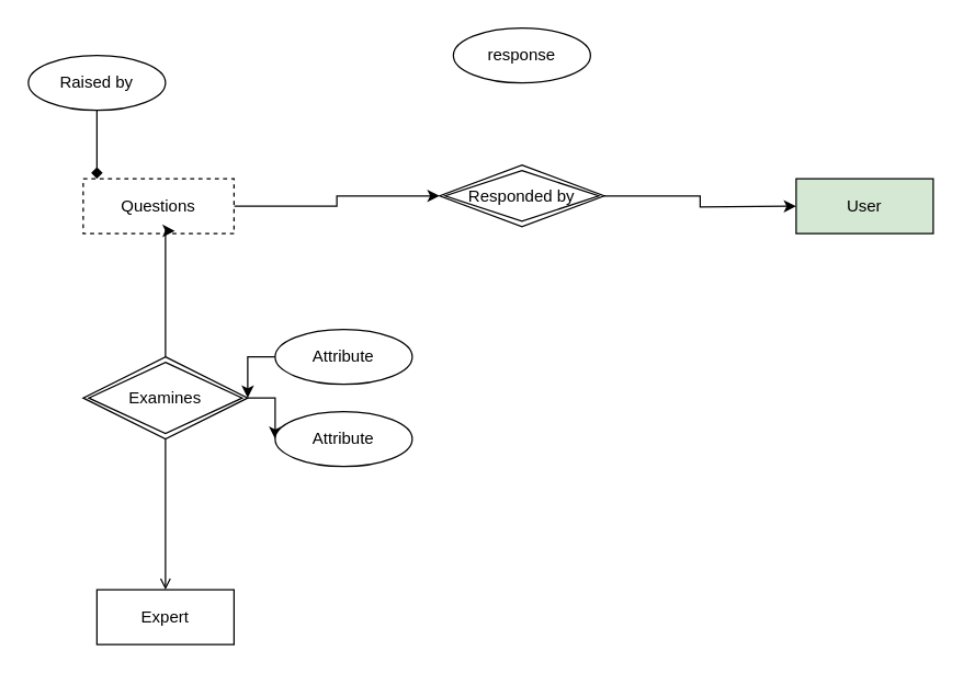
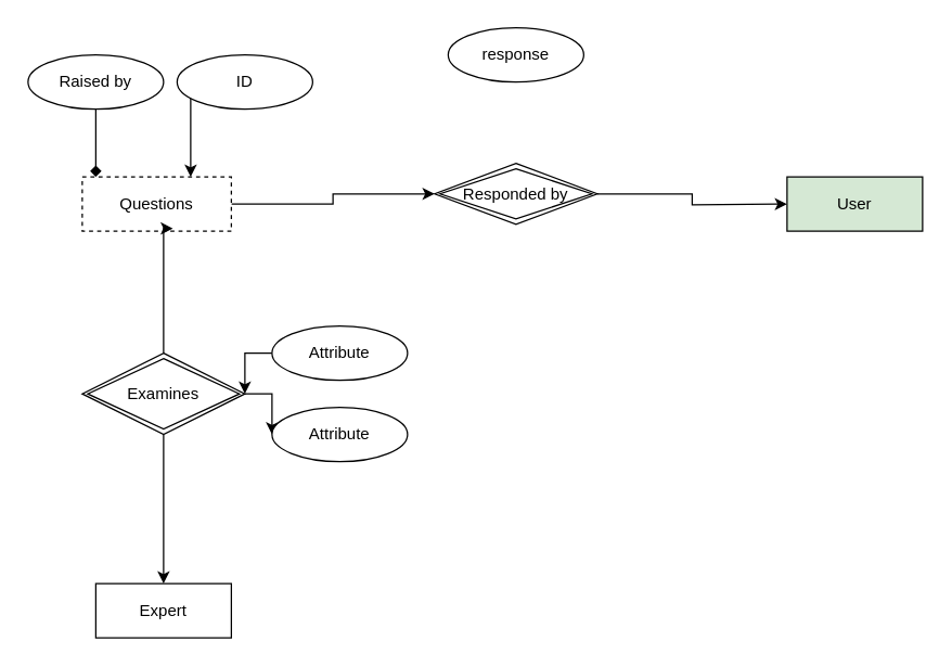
+ <mxCell id="16" value="ID" style="ellipse;whiteSpace=wrap;html=1;align=center;" vertex="1" parent="1"><mxGeometry x="130" y="40" width="100" height="40" as="geometry" /></mxCell>
+ <mxCell id="15" style="edgeStyle=orthogonalEdgeStyle;rounded=0;orthogonalLoop=1;jettySize=auto;html=1;" edge="1" parent="1" source="16" target="5"><mxGeometry relative="1" as="geometry"><Array as="points"><mxPoint x="140" y="120" /><mxPoint x="140" y="120" /></Array></mxGeometry></mxCell>
- <mxCell id="7" style="edgeStyle=orthogonalEdgeStyle;rounded=0;orthogonalLoop=1;jettySize=auto;html=1;entryX=0.5;entryY=0;entryDx=0;entryDy=0;endArrow=open;" edge="1" parent="1" source="9" target="6"><mxGeometry relative="1" as="geometry" /></mxCell>
+ <mxCell id="7" style="edgeStyle=orthogonalEdgeStyle;rounded=0;orthogonalLoop=1;jettySize=auto;html=1;entryX=0.5;entryY=0;entryDx=0;entryDy=0;" edge="1" parent="1" source="9" target="6"><mxGeometry relative="1" as="geometry" /></mxCell>
